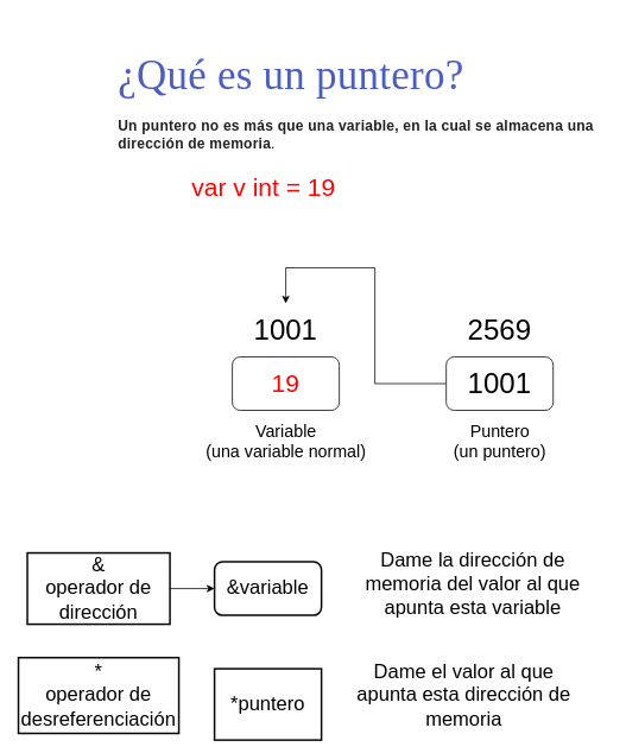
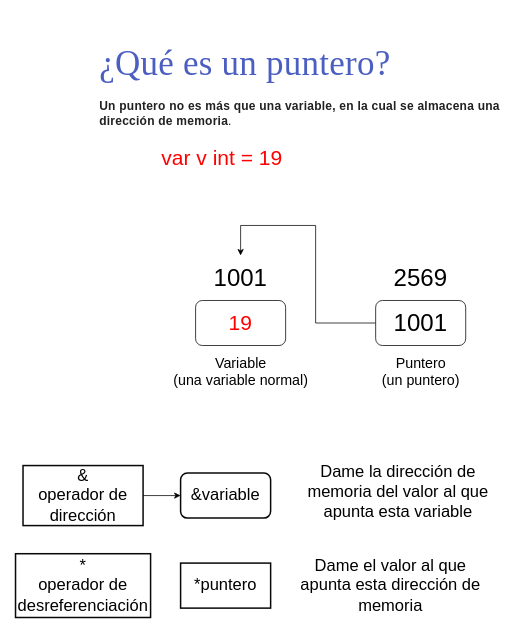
- <mxCell id="12" value="*puntero" style="rounded=0;whiteSpace=wrap;html=1;shadow=0;labelBackgroundColor=none;strokeColor=#080808;strokeWidth=2;fillColor=#ffffff;fontSize=22;fontColor=#000000;align=center;" vertex="1" parent="1"><mxGeometry x="240" y="750" width="120" height="80" as="geometry" /></mxCell>
+ <mxCell id="12" value="*puntero" style="rounded=0;whiteSpace=wrap;html=1;shadow=0;labelBackgroundColor=none;strokeColor=#080808;strokeWidth=2;fillColor=#ffffff;fontSize=22;fontColor=#000000;align=center;" vertex="1" parent="1"><mxGeometry x="240" y="750" width="120" height="60" as="geometry" /></mxCell>
